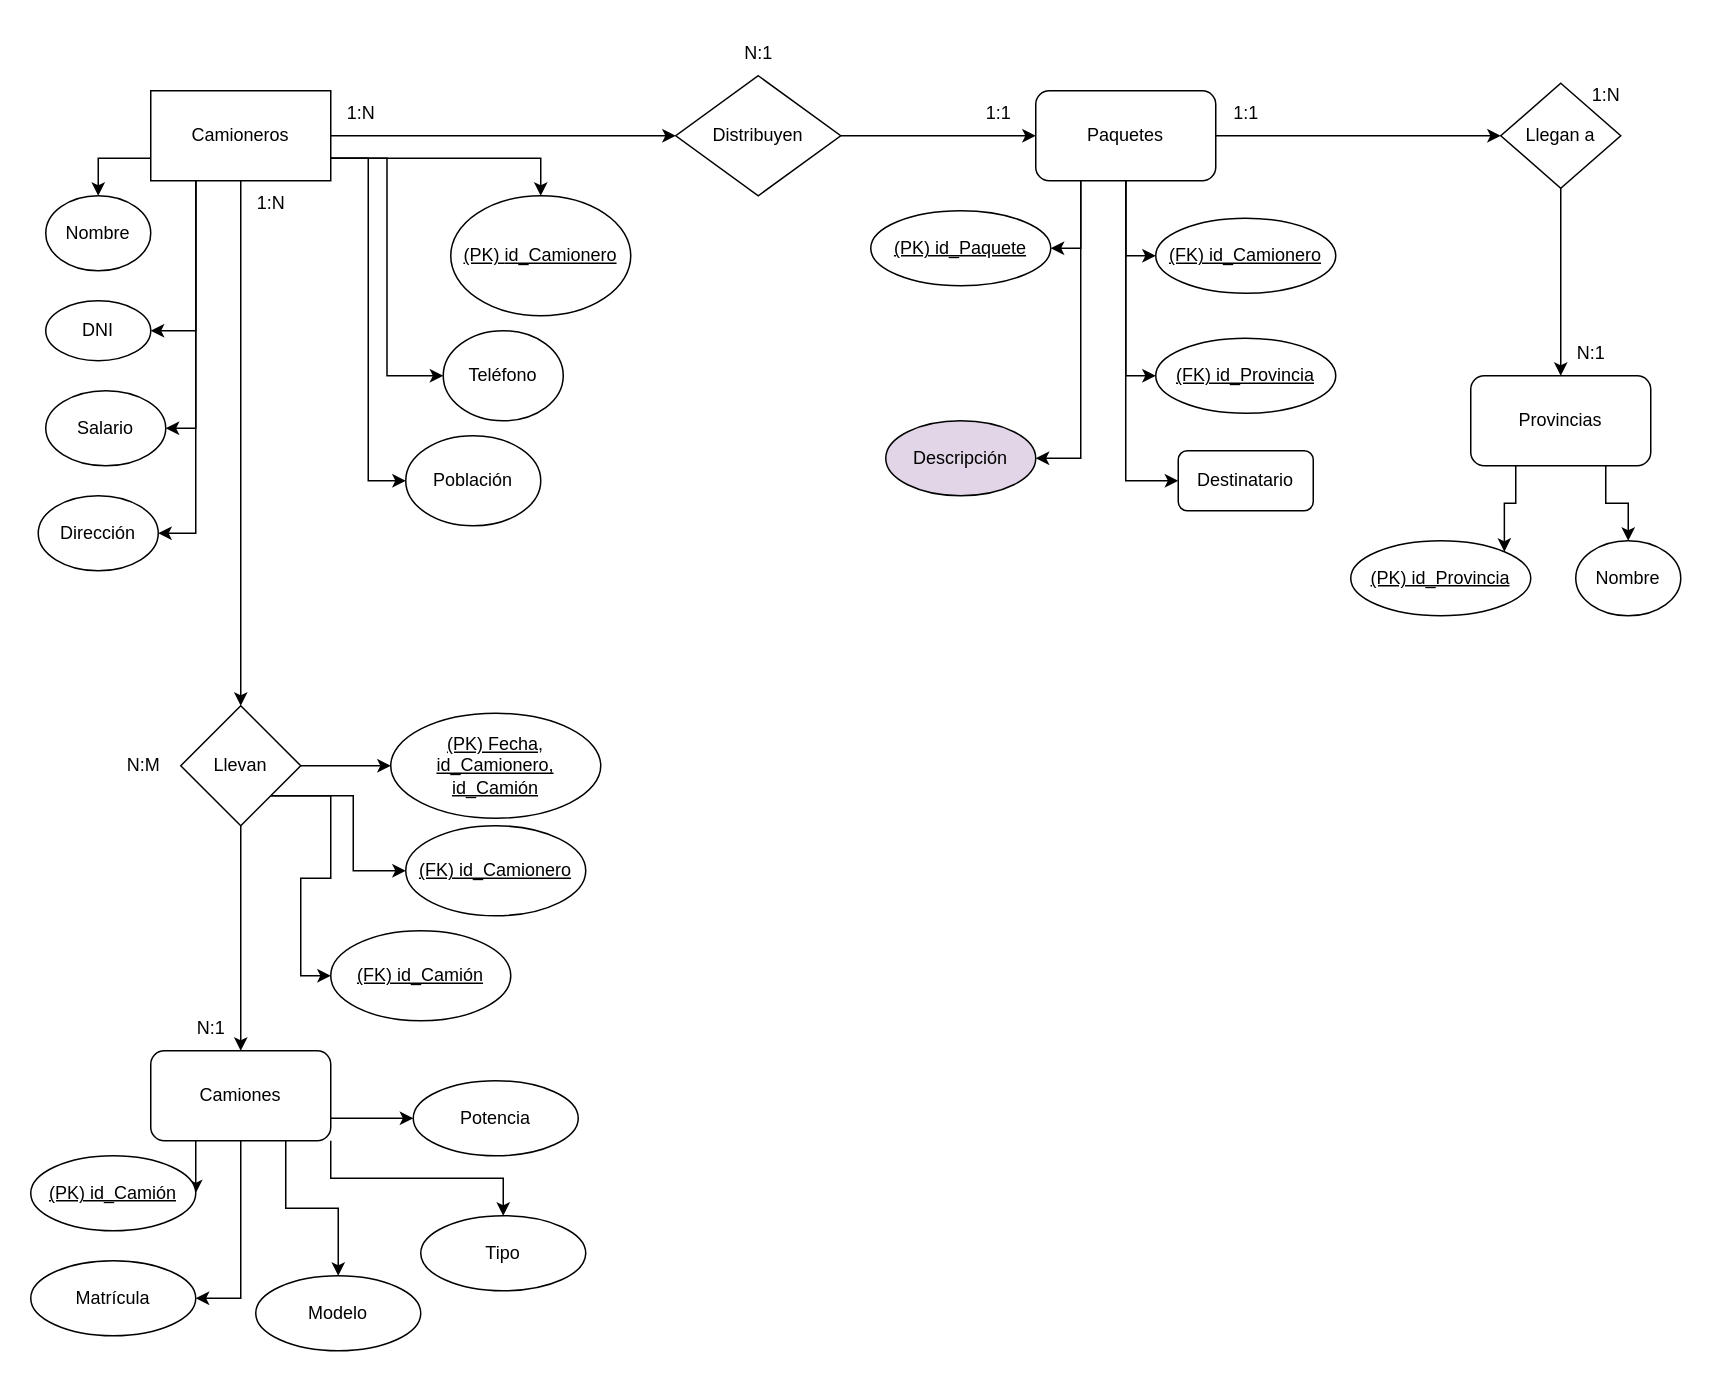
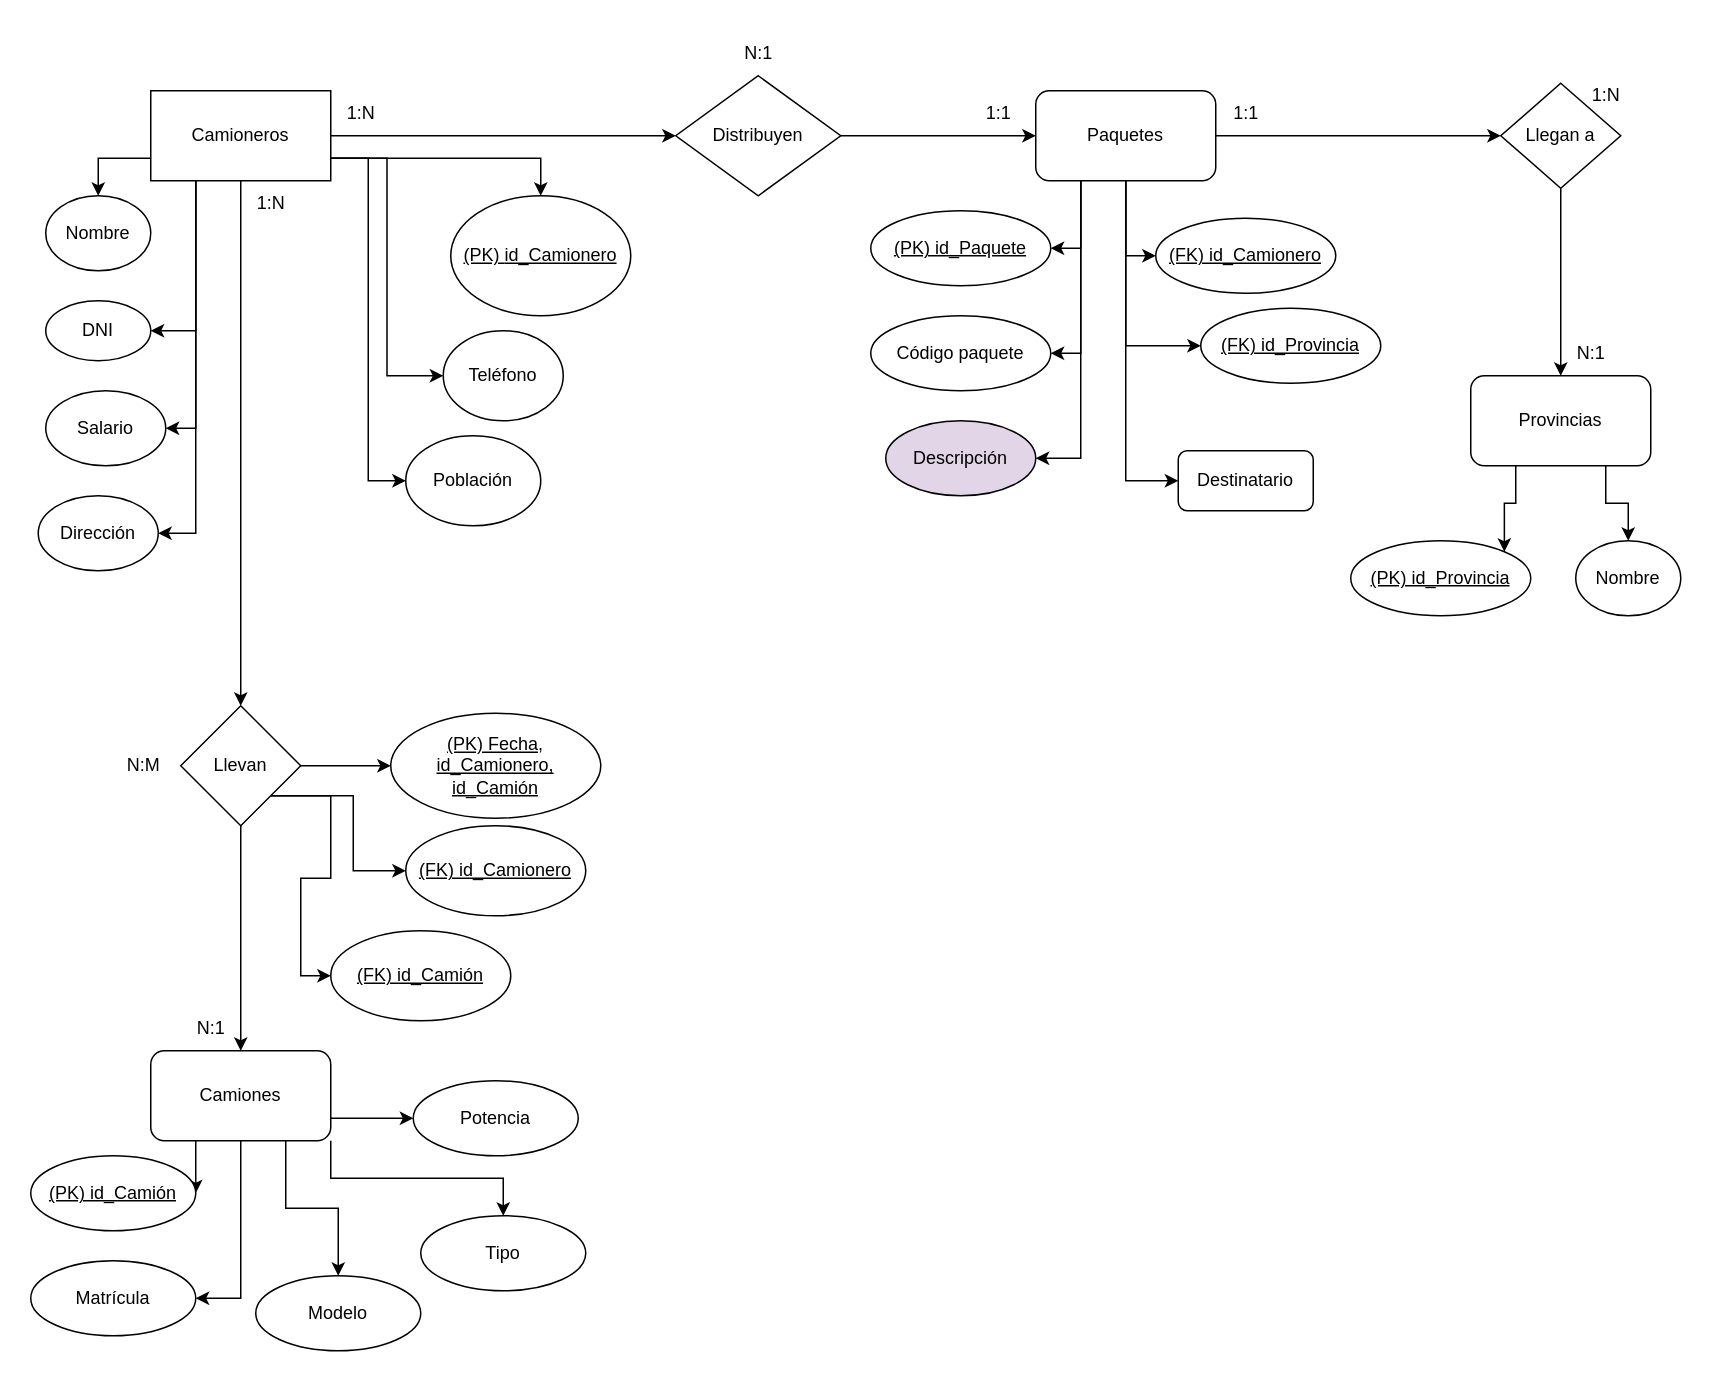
+ <mxCell id="49" value="Código paquete" style="ellipse;whiteSpace=wrap;html=1;" vertex="1" parent="1"><mxGeometry x="580" y="210" width="120" height="50" as="geometry" /></mxCell>
+ <mxCell id="39" style="edgeStyle=orthogonalEdgeStyle;rounded=0;orthogonalLoop=1;jettySize=auto;html=1;exitX=0.25;exitY=1;exitDx=0;exitDy=0;entryX=1;entryY=0.5;entryDx=0;entryDy=0;" edge="1" parent="1" source="45" target="49"><mxGeometry relative="1" as="geometry" /></mxCell>
- <mxCell id="53" value="&lt;u&gt;(FK) id_Provincia&lt;/u&gt;" style="ellipse;whiteSpace=wrap;html=1;" vertex="1" parent="1"><mxGeometry x="770" y="225" width="120" height="50" as="geometry" /></mxCell>
+ <mxCell id="53" value="&lt;u&gt;(FK) id_Provincia&lt;/u&gt;" style="ellipse;whiteSpace=wrap;html=1;" vertex="1" parent="1"><mxGeometry x="800" y="205" width="120" height="50" as="geometry" /></mxCell>
